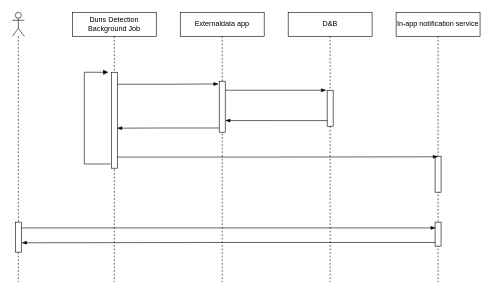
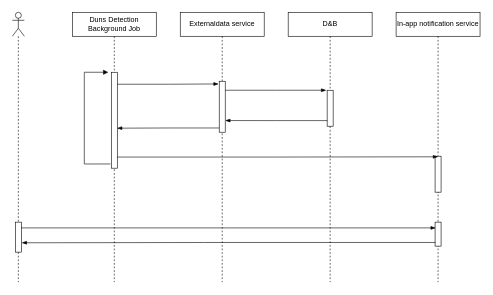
- <mxCell id="2" value="Externaldata app" style="shape=umlLifeline;perimeter=lifelinePerimeter;whiteSpace=wrap;html=1;container=1;collapsible=0;recursiveResize=0;outlineConnect=0;" vertex="1" parent="1"><mxGeometry x="300" width="140" height="450" as="geometry" y="20" /></mxCell>
+ <mxCell id="2" value="Externaldata service" style="shape=umlLifeline;perimeter=lifelinePerimeter;whiteSpace=wrap;html=1;container=1;collapsible=0;recursiveResize=0;outlineConnect=0;" vertex="1" parent="1"><mxGeometry x="300" width="140" height="450" as="geometry" y="20" /></mxCell>
